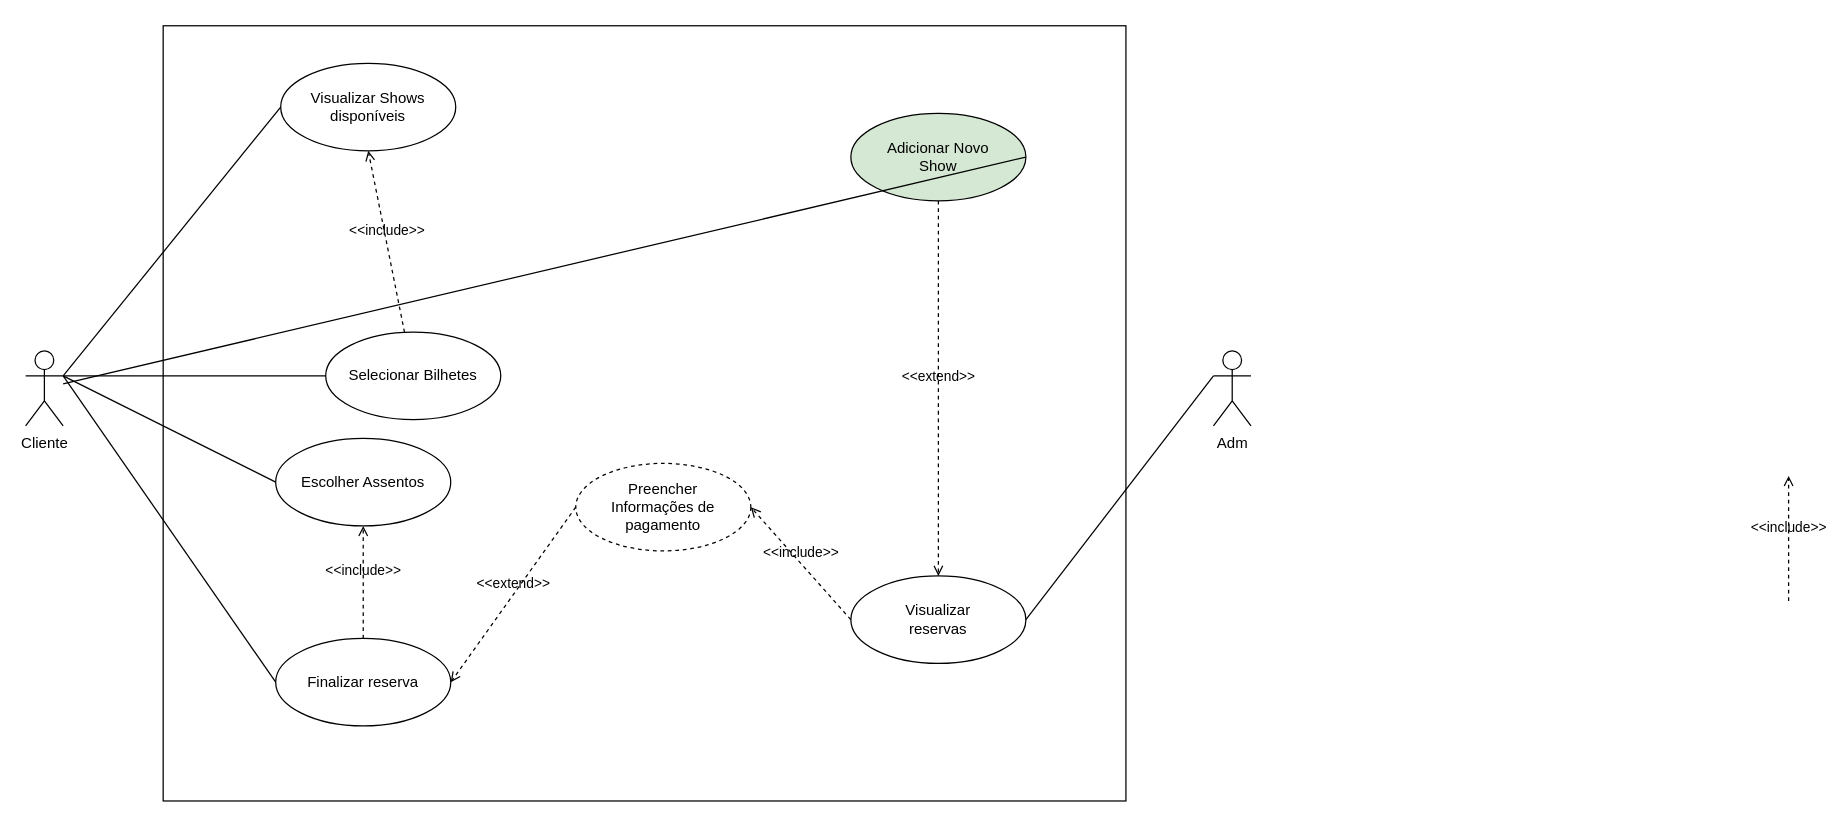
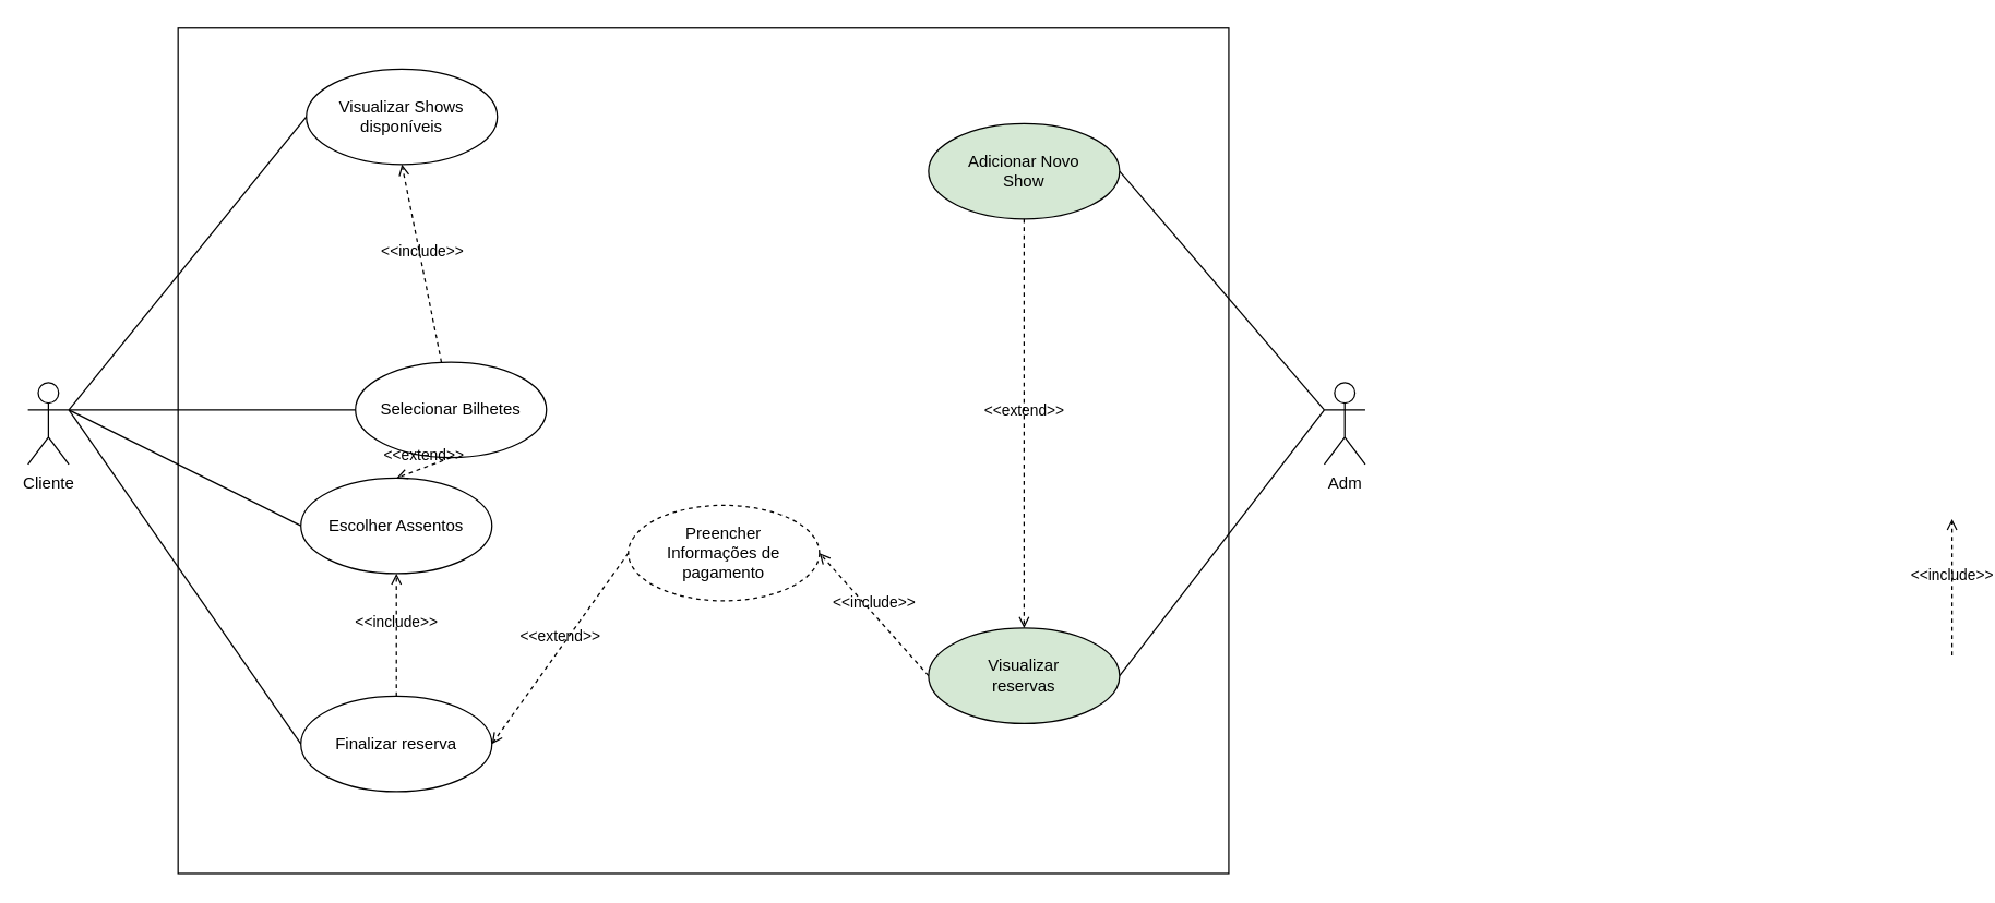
- <mxCell id="15" value="" style="endArrow=none;html=1;rounded=0;exitX=1;exitY=0.5;exitDx=0;exitDy=0;" edge="1" parent="1" source="9" target="3"><mxGeometry width="50" height="50" relative="1" as="geometry"><mxPoint x="580" y="740" as="sourcePoint" /><mxPoint x="880" y="300" as="targetPoint" /></mxGeometry></mxCell>
+ <mxCell id="15" value="" style="endArrow=none;html=1;rounded=0;exitX=1;exitY=0.5;exitDx=0;exitDy=0;entryX=0;entryY=0.333;entryDx=0;entryDy=0;entryPerimeter=0;" edge="1" parent="1" source="9" target="4"><mxGeometry width="50" height="50" relative="1" as="geometry"><mxPoint x="580" y="740" as="sourcePoint" /><mxPoint x="880" y="300" as="targetPoint" /></mxGeometry></mxCell>
+ <mxCell id="23" value="&amp;lt;&amp;lt;extend&amp;gt;&amp;gt;" style="html=1;verticalAlign=bottom;labelBackgroundColor=none;endArrow=open;endFill=0;dashed=1;rounded=0;exitX=0.5;exitY=1;exitDx=0;exitDy=0;entryX=0.5;entryY=0;entryDx=0;entryDy=0;" edge="1" parent="1" source="6" target="7"><mxGeometry width="160" relative="1" as="geometry"><mxPoint x="370" y="280" as="sourcePoint" /><mxPoint x="530" y="280" as="targetPoint" /></mxGeometry></mxCell>
- <mxCell id="10" value="Visualizar&lt;br&gt;reservas" style="ellipse;whiteSpace=wrap;html=1;" vertex="1" parent="1"><mxGeometry x="680" y="460" width="140" height="70" as="geometry" /></mxCell>
+ <mxCell id="10" value="Visualizar&lt;br&gt;reservas" style="ellipse;whiteSpace=wrap;html=1;fillColor=#d5e8d4;" vertex="1" parent="1"><mxGeometry x="680" y="460" width="140" height="70" as="geometry" /></mxCell>
